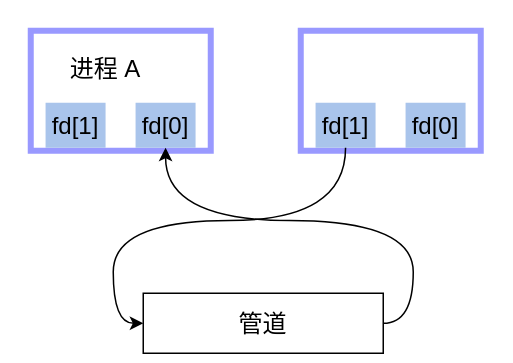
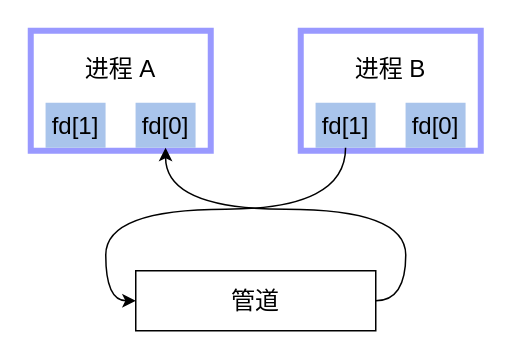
- <mxCell id="9" value="进程 A" style="text;html=1;strokeColor=none;fillColor=none;align=center;verticalAlign=middle;whiteSpace=wrap;rounded=0;fontSize=16;" vertex="1" parent="7"><mxGeometry x="19.88" y="10" width="60" height="30" as="geometry" /></mxCell>
+ <mxCell id="9" value="进程 A" style="text;html=1;strokeColor=none;fillColor=none;align=center;verticalAlign=middle;whiteSpace=wrap;rounded=0;fontSize=16;" vertex="1" parent="7"><mxGeometry x="29.88" y="10" width="60" height="30" as="geometry" /></mxCell>
+ <mxCell id="4" value="进程 B" style="text;html=1;strokeColor=none;fillColor=none;align=center;verticalAlign=middle;whiteSpace=wrap;rounded=0;fontSize=16;" vertex="1" parent="2"><mxGeometry x="29.88" y="10" width="60" height="30" as="geometry" /></mxCell>
- <mxCell id="12" value="管道" style="rounded=0;whiteSpace=wrap;html=1;fontSize=16;" vertex="1" parent="1"><mxGeometry x="95" y="195" width="160" height="40" as="geometry" /></mxCell>
+ <mxCell id="12" value="管道" style="rounded=0;whiteSpace=wrap;html=1;fontSize=16;" vertex="1" parent="1"><mxGeometry x="90" y="180" width="160" height="40" as="geometry" /></mxCell>
